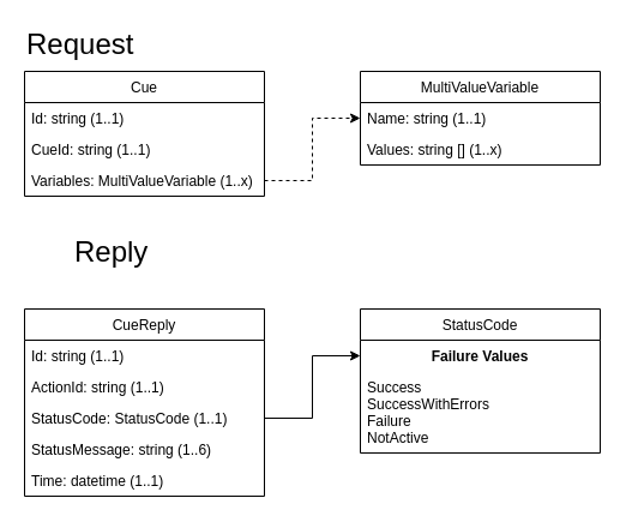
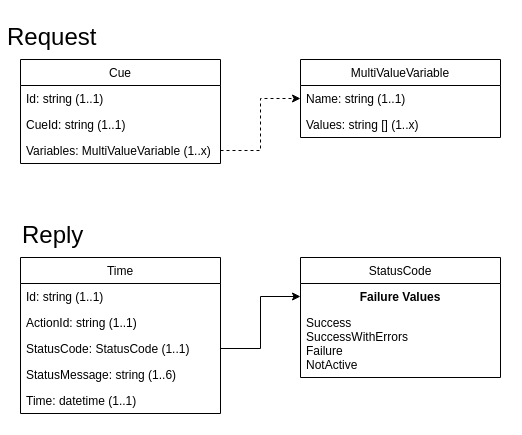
- <mxCell id="10" value="&lt;font style=&quot;font-size: 24px&quot;&gt;Request&lt;/font&gt;" style="text;html=1;resizable=0;points=[];autosize=1;align=left;verticalAlign=top;spacingTop=-4;" parent="1" vertex="1"><mxGeometry x="20" y="20" width="100" height="20" as="geometry" /></mxCell>
+ <mxCell id="10" value="&lt;font style=&quot;font-size: 24px&quot;&gt;Request&lt;/font&gt;" style="text;html=1;resizable=0;points=[];autosize=1;align=left;verticalAlign=top;spacingTop=-4;" parent="1" vertex="1"><mxGeometry x="5" y="20" width="100" height="20" as="geometry" /></mxCell>
- <mxCell id="17" value="&lt;font style=&quot;font-size: 24px&quot;&gt;Reply&lt;/font&gt;" style="text;html=1;resizable=0;points=[];autosize=1;align=left;verticalAlign=top;spacingTop=-4;" parent="1" vertex="1"><mxGeometry x="60" y="193" width="80" height="20" as="geometry" /></mxCell>
+ <mxCell id="17" value="&lt;font style=&quot;font-size: 24px&quot;&gt;Reply&lt;/font&gt;" style="text;html=1;resizable=0;points=[];autosize=1;align=left;verticalAlign=top;spacingTop=-4;" parent="1" vertex="1"><mxGeometry x="20" y="218" width="80" height="20" as="geometry" /></mxCell>
- <mxCell id="11" value="CueReply" style="swimlane;fontStyle=0;childLayout=stackLayout;horizontal=1;startSize=26;fillColor=none;horizontalStack=0;resizeParent=1;resizeParentMax=0;resizeLast=0;collapsible=1;marginBottom=0;" parent="1" vertex="1"><mxGeometry x="20" y="257" width="200" height="156" as="geometry" /></mxCell>
+ <mxCell id="11" value="Time" style="swimlane;fontStyle=0;childLayout=stackLayout;horizontal=1;startSize=26;fillColor=none;horizontalStack=0;resizeParent=1;resizeParentMax=0;resizeLast=0;collapsible=1;marginBottom=0;" parent="1" vertex="1"><mxGeometry x="20" y="257" width="200" height="156" as="geometry" /></mxCell>
